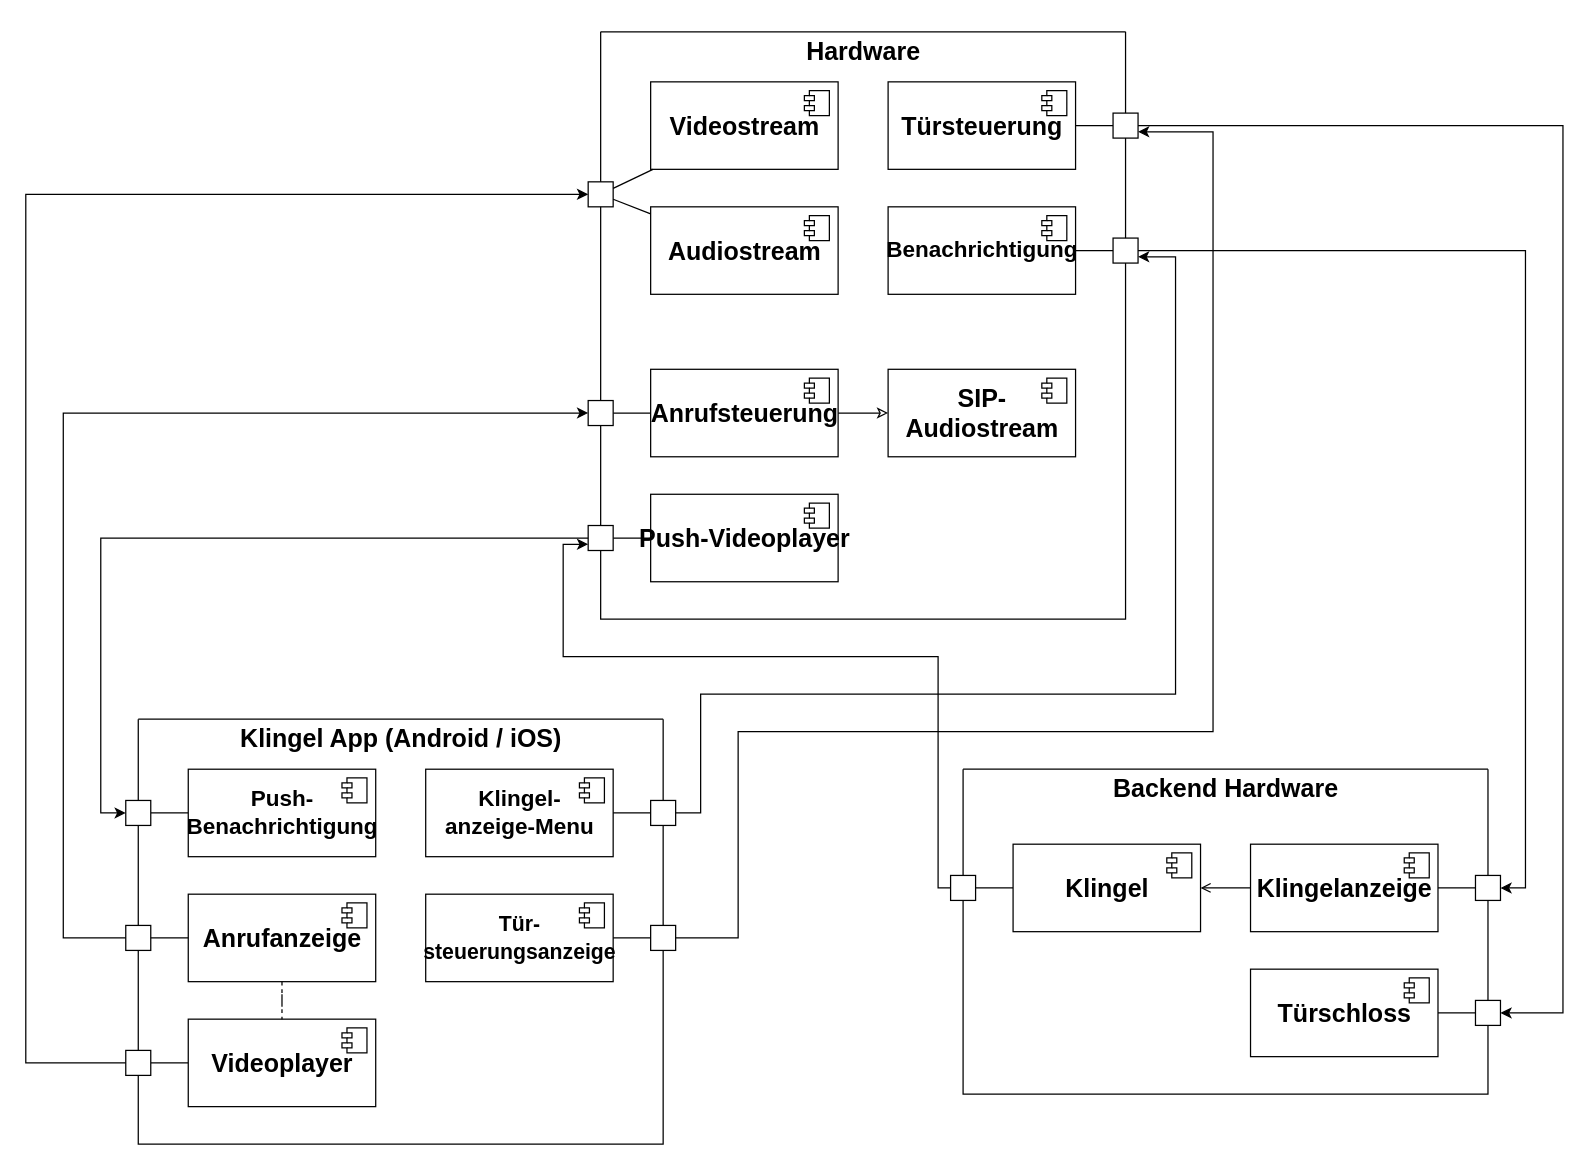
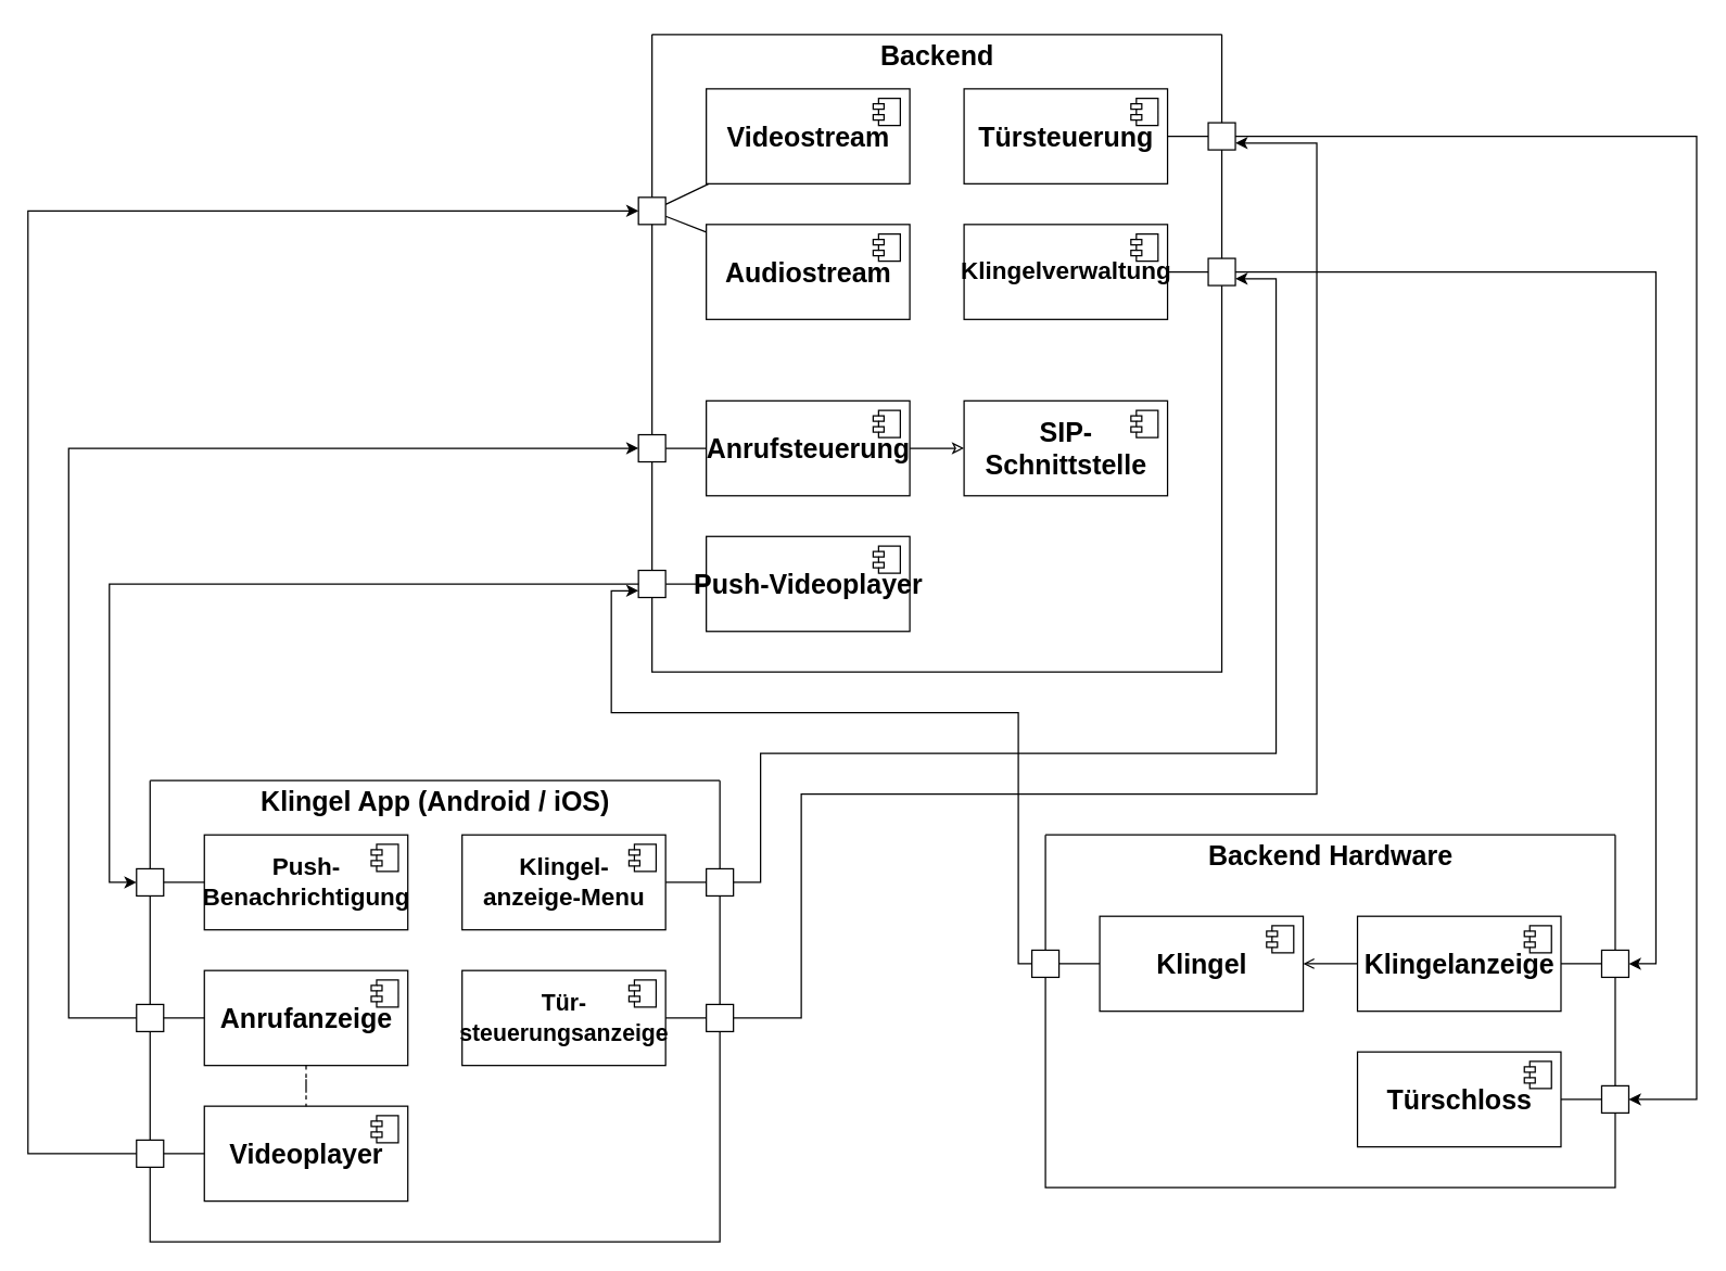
- <mxCell id="22" value="&lt;font style=&quot;font-size: 20px;&quot;&gt;&lt;b&gt;Hardware&lt;/b&gt;&lt;/font&gt;" style="text;html=1;align=center;verticalAlign=middle;resizable=0;points=[];autosize=1;strokeColor=none;fillColor=none;" parent="2" vertex="1"><mxGeometry x="155" y="-5" width="110" height="40" as="geometry" /></mxCell>
+ <mxCell id="22" value="&lt;font style=&quot;font-size: 20px;&quot;&gt;&lt;b&gt;Backend&lt;/b&gt;&lt;/font&gt;" style="text;html=1;align=center;verticalAlign=middle;resizable=0;points=[];autosize=1;strokeColor=none;fillColor=none;" parent="2" vertex="1"><mxGeometry x="155" y="-5" width="110" height="40" as="geometry" /></mxCell>
- <mxCell id="7" value="Benachrichtigung" style="html=1;dropTarget=0;rounded=0;labelBackgroundColor=none;fontStyle=1;fontSize=18;" parent="2" vertex="1"><mxGeometry x="230" y="140" width="150" height="70" as="geometry" /></mxCell>
+ <mxCell id="7" value="Klingelverwaltung" style="html=1;dropTarget=0;rounded=0;labelBackgroundColor=none;fontStyle=1;fontSize=18;" parent="2" vertex="1"><mxGeometry x="230" y="140" width="150" height="70" as="geometry" /></mxCell>
- <mxCell id="12" value="SIP-&lt;br&gt;Audiostream" style="html=1;dropTarget=0;rounded=0;labelBackgroundColor=none;fontStyle=1;fontSize=20;" parent="2" vertex="1"><mxGeometry x="230" y="270" width="150" height="70" as="geometry" /></mxCell>
+ <mxCell id="12" value="SIP-&lt;br&gt;Schnittstelle" style="html=1;dropTarget=0;rounded=0;labelBackgroundColor=none;fontStyle=1;fontSize=20;" parent="2" vertex="1"><mxGeometry x="230" y="270" width="150" height="70" as="geometry" /></mxCell>
